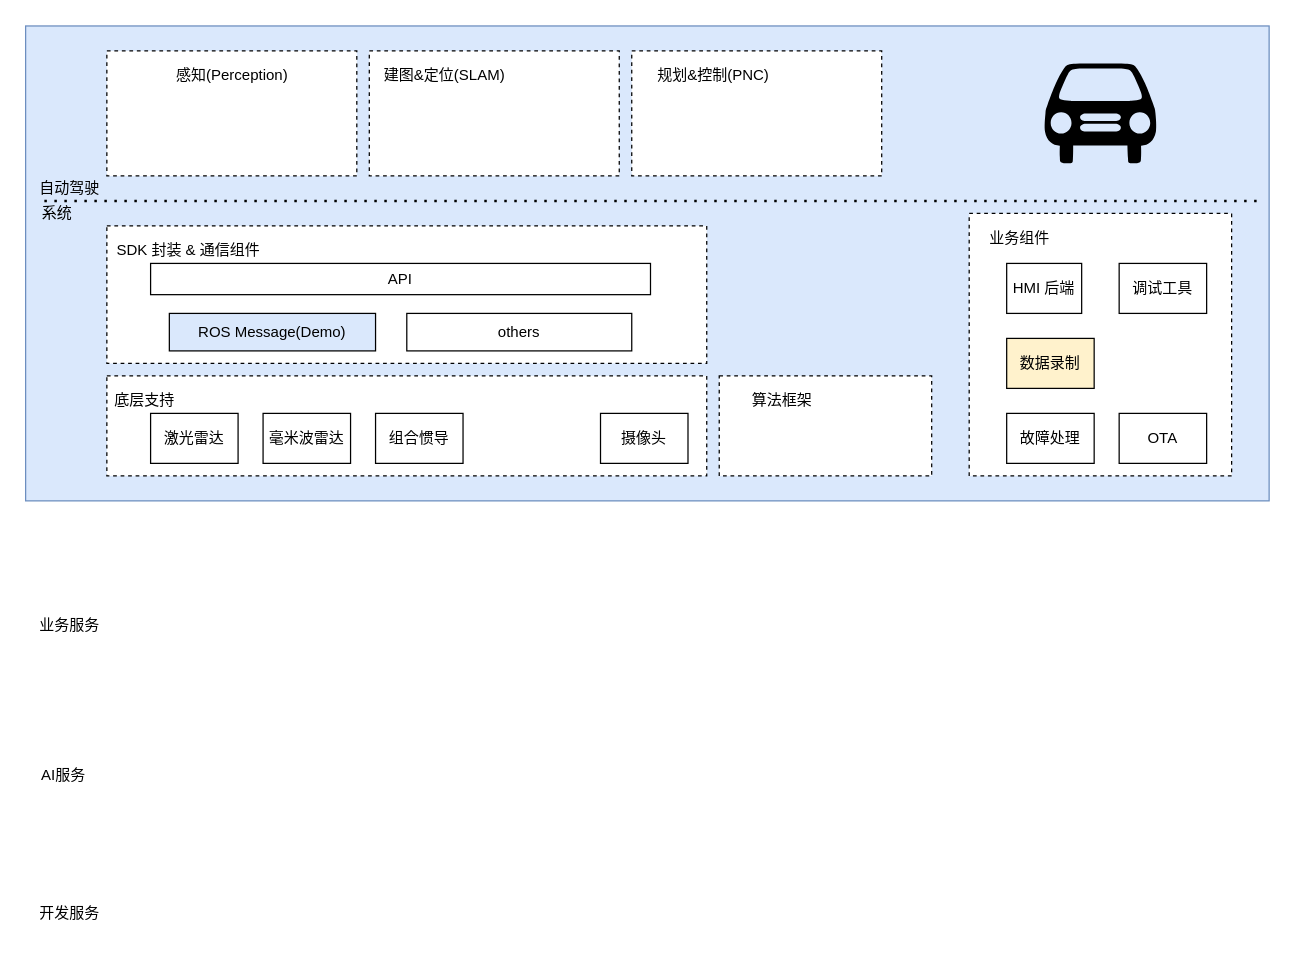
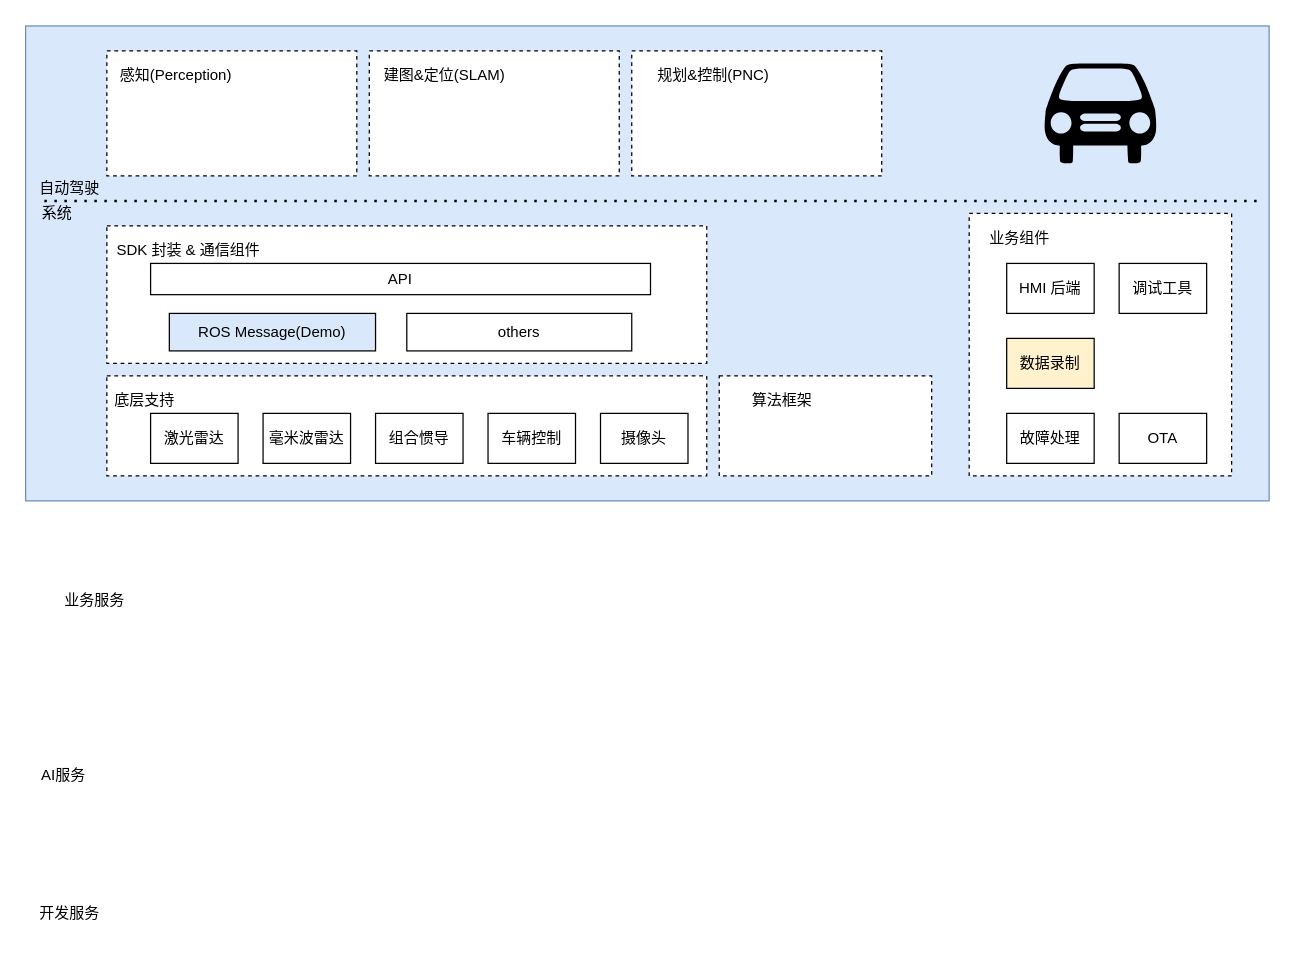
- <mxCell id="33" value="感知(Perception)" style="text;html=1;align=center;verticalAlign=middle;resizable=0;points=[];autosize=1;strokeColor=none;fillColor=none;" vertex="1" parent="1"><mxGeometry x="135" y="50" width="100" height="20" as="geometry" /></mxCell>
+ <mxCell id="33" value="感知(Perception)" style="text;html=1;align=center;verticalAlign=middle;resizable=0;points=[];autosize=1;strokeColor=none;fillColor=none;" vertex="1" parent="1"><mxGeometry x="90" y="50" width="100" height="20" as="geometry" /></mxCell>
- <mxCell id="25" value="HMI 后端" style="whiteSpace=wrap;html=1;" vertex="1" parent="1"><mxGeometry x="805" y="210" width="60" height="40" as="geometry" /></mxCell>
+ <mxCell id="25" value="HMI 后端" style="whiteSpace=wrap;html=1;" vertex="1" parent="1"><mxGeometry x="805" y="210" width="70" height="40" as="geometry" /></mxCell>
+ <mxCell id="19" value="车辆控制" style="whiteSpace=wrap;html=1;" vertex="1" parent="1"><mxGeometry x="390" y="330" width="70" height="40" as="geometry" /></mxCell>
- <mxCell id="12" value="业务服务" style="text;html=1;align=center;verticalAlign=middle;resizable=0;points=[];autosize=1;strokeColor=none;fillColor=none;" vertex="1" parent="1"><mxGeometry x="25" y="490" width="60" height="20" as="geometry" /></mxCell>
+ <mxCell id="12" value="业务服务" style="text;html=1;align=center;verticalAlign=middle;resizable=0;points=[];autosize=1;strokeColor=none;fillColor=none;" vertex="1" parent="1"><mxGeometry x="45" y="470" width="60" height="20" as="geometry" /></mxCell>
